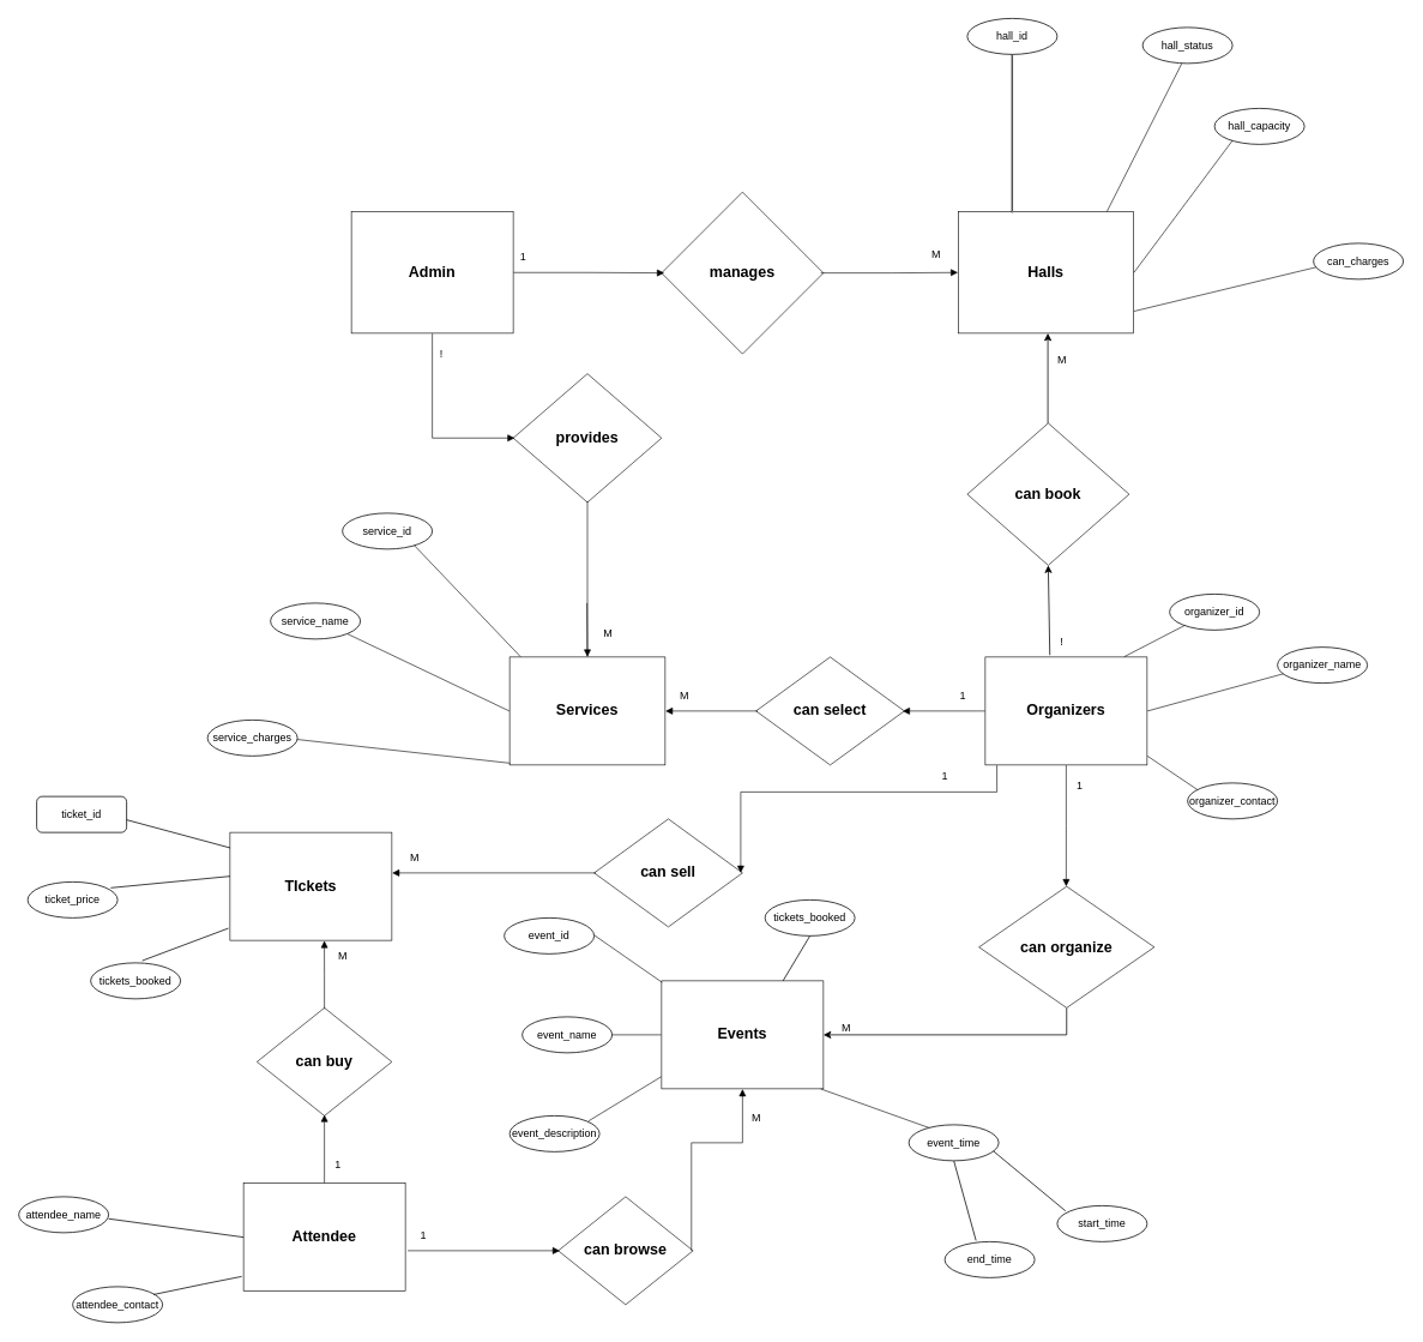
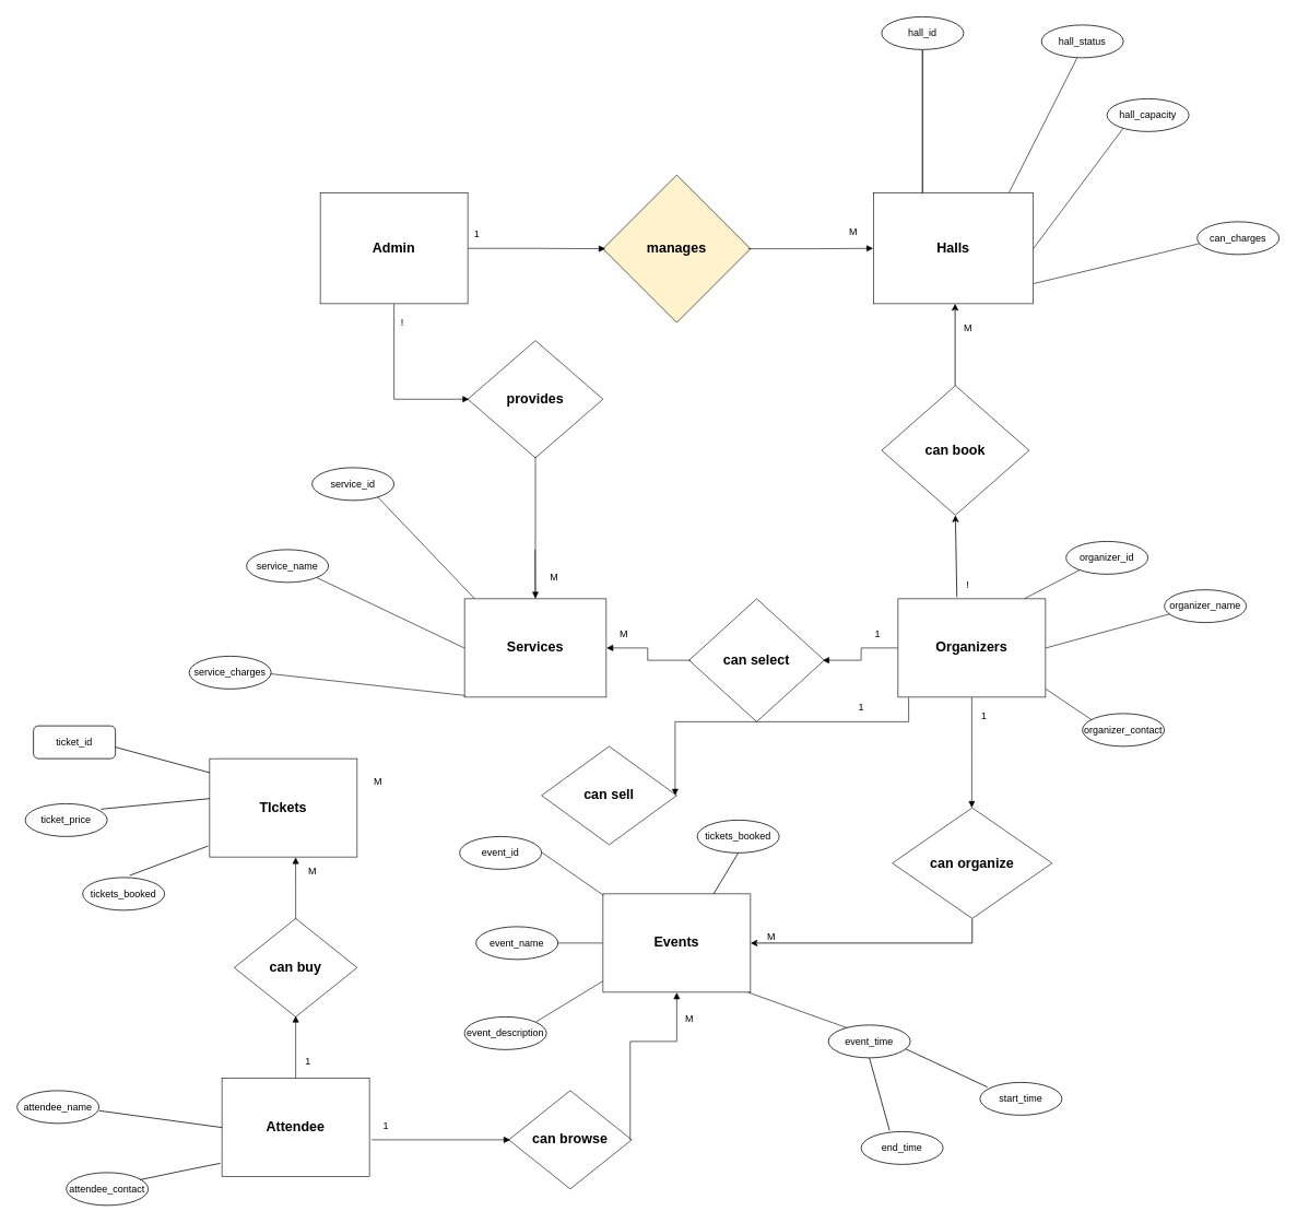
- <mxCell id="3" value="manages" style="html=1;overflow=block;blockSpacing=1;whiteSpace=wrap;rhombus;fontSize=16.7;spacing=3.8;strokeOpacity=100;rounded=0;absoluteArcSize=1;arcSize=9;strokeWidth=0.8;lucidId=dqLCzT005vJW;fontStyle=1;labelBackgroundColor=none;" vertex="1" parent="1"><mxGeometry x="735" y="213" width="180" height="180" as="geometry" /></mxCell>
+ <mxCell id="3" value="manages" style="html=1;overflow=block;blockSpacing=1;whiteSpace=wrap;rhombus;fontSize=16.7;spacing=3.8;strokeOpacity=100;rounded=0;absoluteArcSize=1;arcSize=9;strokeWidth=0.8;lucidId=dqLCzT005vJW;fontStyle=1;labelBackgroundColor=none;fillColor=#fff2cc;" vertex="1" parent="1"><mxGeometry x="735" y="213" width="180" height="180" as="geometry" /></mxCell>
- <mxCell id="14" value="can select" style="html=1;overflow=block;blockSpacing=1;whiteSpace=wrap;rhombus;fontSize=16.7;spacing=3.8;strokeOpacity=100;rounded=0;absoluteArcSize=1;arcSize=9;strokeWidth=0.8;lucidId=5LkF80lJlK-z;fontStyle=1;labelBackgroundColor=none;" vertex="1" parent="1"><mxGeometry x="840" y="730" width="165" height="120" as="geometry" /></mxCell>
+ <mxCell id="14" value="can select" style="html=1;overflow=block;blockSpacing=1;whiteSpace=wrap;rhombus;fontSize=16.7;spacing=3.8;strokeOpacity=100;rounded=0;absoluteArcSize=1;arcSize=9;strokeWidth=0.8;lucidId=5LkF80lJlK-z;fontStyle=1;labelBackgroundColor=none;" vertex="1" parent="1"><mxGeometry x="840" y="730" width="165" height="150" as="geometry" /></mxCell>
- <mxCell id="23" value="" style="html=1;jettySize=18;whiteSpace=wrap;fontSize=13;strokeOpacity=100;strokeWidth=0.8;rounded=0;arcSize=12;edgeStyle=orthogonalEdgeStyle;startArrow=none;endArrow=block;endFill=1;exitX=0.012;exitY=0.5;exitPerimeter=0;entryX=1.002;entryY=0.375;entryPerimeter=0;lucidId=sTkFb__tLF4c;fontStyle=1;labelBackgroundColor=none;fontColor=default;" edge="1" parent="1" source="21" target="20"><mxGeometry width="100" height="100" relative="1" as="geometry"><Array as="points" /></mxGeometry></mxCell>
- <mxCell id="59" value="start_time" style="ellipse;whiteSpace=wrap;html=1;align=center;" vertex="1" parent="1"><mxGeometry x="1175" y="1340" width="100" height="40" as="geometry" /></mxCell>
+ <mxCell id="59" value="start_time" style="ellipse;whiteSpace=wrap;html=1;align=center;" vertex="1" parent="1"><mxGeometry x="1195" y="1320" width="100" height="40" as="geometry" /></mxCell>
